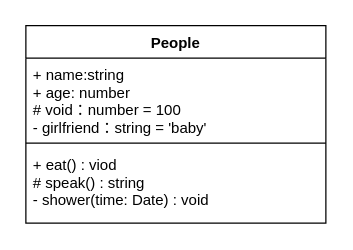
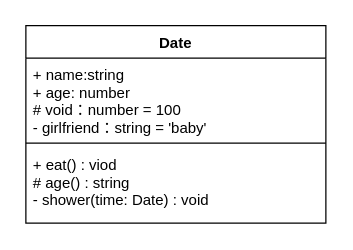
- <mxCell id="2" value="People" style="swimlane;fontStyle=1;align=center;verticalAlign=top;childLayout=stackLayout;horizontal=1;startSize=26;horizontalStack=0;resizeParent=1;resizeParentMax=0;resizeLast=0;collapsible=1;marginBottom=0;" parent="1" vertex="1"><mxGeometry x="20" y="20" width="240" height="158" as="geometry" /></mxCell>
+ <mxCell id="2" value="Date" style="swimlane;fontStyle=1;align=center;verticalAlign=top;childLayout=stackLayout;horizontal=1;startSize=26;horizontalStack=0;resizeParent=1;resizeParentMax=0;resizeLast=0;collapsible=1;marginBottom=0;" parent="1" vertex="1"><mxGeometry x="20" y="20" width="240" height="158" as="geometry" /></mxCell>
- <mxCell id="5" value="+ eat() : viod&#10;# speak() : string&#10;- shower(time: Date) : void" style="text;strokeColor=none;fillColor=none;align=left;verticalAlign=top;spacingLeft=4;spacingRight=4;overflow=hidden;rotatable=0;points=[[0,0.5],[1,0.5]];portConstraint=eastwest;" parent="2" vertex="1"><mxGeometry y="98" width="240" height="60" as="geometry" /></mxCell>
+ <mxCell id="5" value="+ eat() : viod&#10;# age() : string&#10;- shower(time: Date) : void" style="text;strokeColor=none;fillColor=none;align=left;verticalAlign=top;spacingLeft=4;spacingRight=4;overflow=hidden;rotatable=0;points=[[0,0.5],[1,0.5]];portConstraint=eastwest;" parent="2" vertex="1"><mxGeometry y="98" width="240" height="60" as="geometry" /></mxCell>
